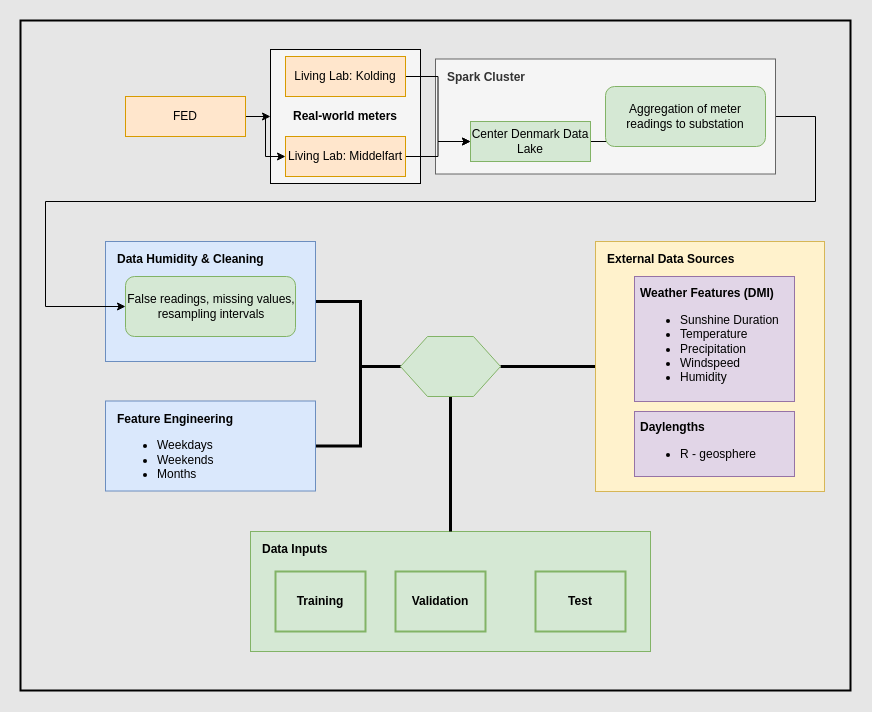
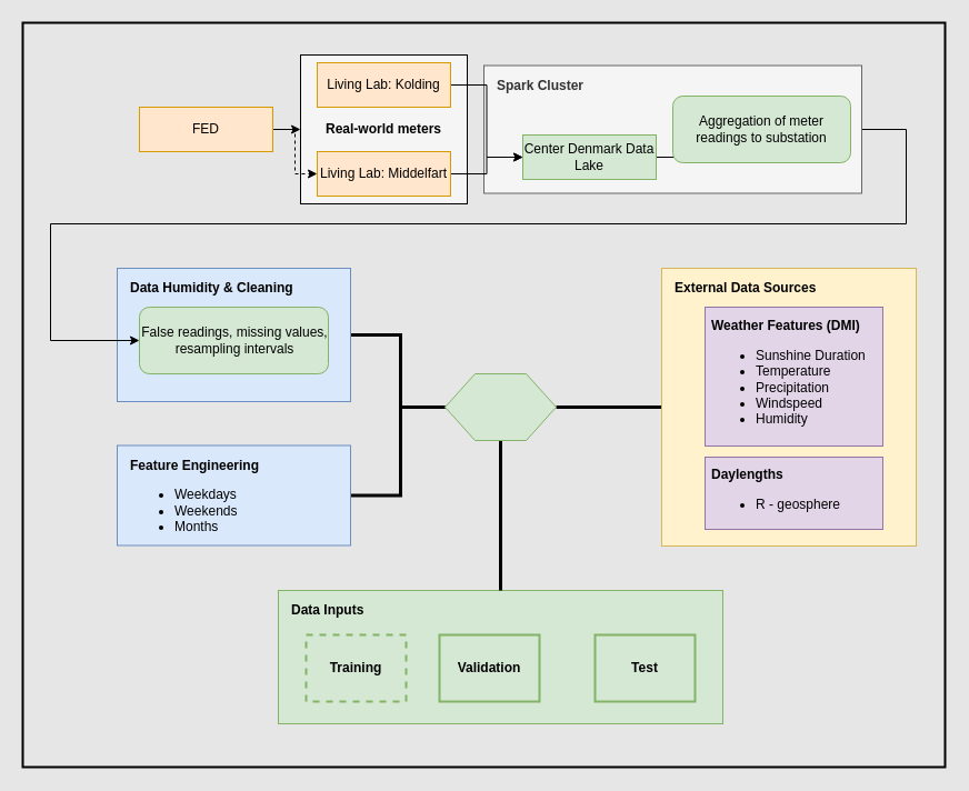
- <mxCell id="11" style="edgeStyle=orthogonalEdgeStyle;rounded=0;orthogonalLoop=1;jettySize=auto;html=1;entryX=0;entryY=0.5;entryDx=0;entryDy=0;" parent="1" source="12" target="16" edge="1"><mxGeometry relative="1" as="geometry" /></mxCell>
+ <mxCell id="11" style="edgeStyle=orthogonalEdgeStyle;rounded=0;orthogonalLoop=1;jettySize=auto;html=1;entryX=0;entryY=0.5;entryDx=0;entryDy=0;dashed=1;" parent="1" source="12" target="16" edge="1"><mxGeometry relative="1" as="geometry" /></mxCell>
- <mxCell id="26" value="Training" style="rounded=0;whiteSpace=wrap;html=1;align=center;fontStyle=1;fillColor=#d5e8d4;strokeColor=#82b366;strokeWidth=2;" parent="1" vertex="1"><mxGeometry x="275" y="571" width="90" height="60" as="geometry" /></mxCell>
+ <mxCell id="26" value="Training" style="rounded=0;whiteSpace=wrap;html=1;align=center;fontStyle=1;fillColor=#d5e8d4;strokeColor=#82b366;strokeWidth=2;dashed=1;" parent="1" vertex="1"><mxGeometry x="275" y="571" width="90" height="60" as="geometry" /></mxCell>
